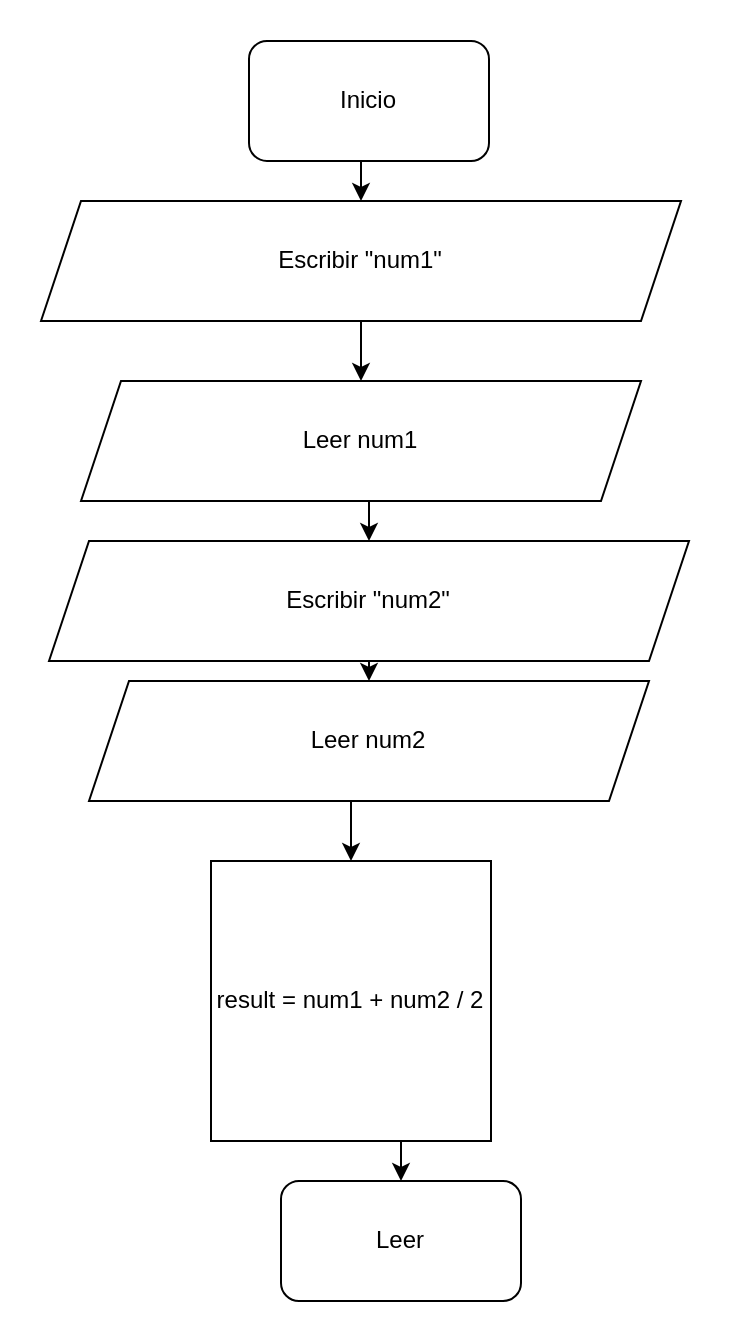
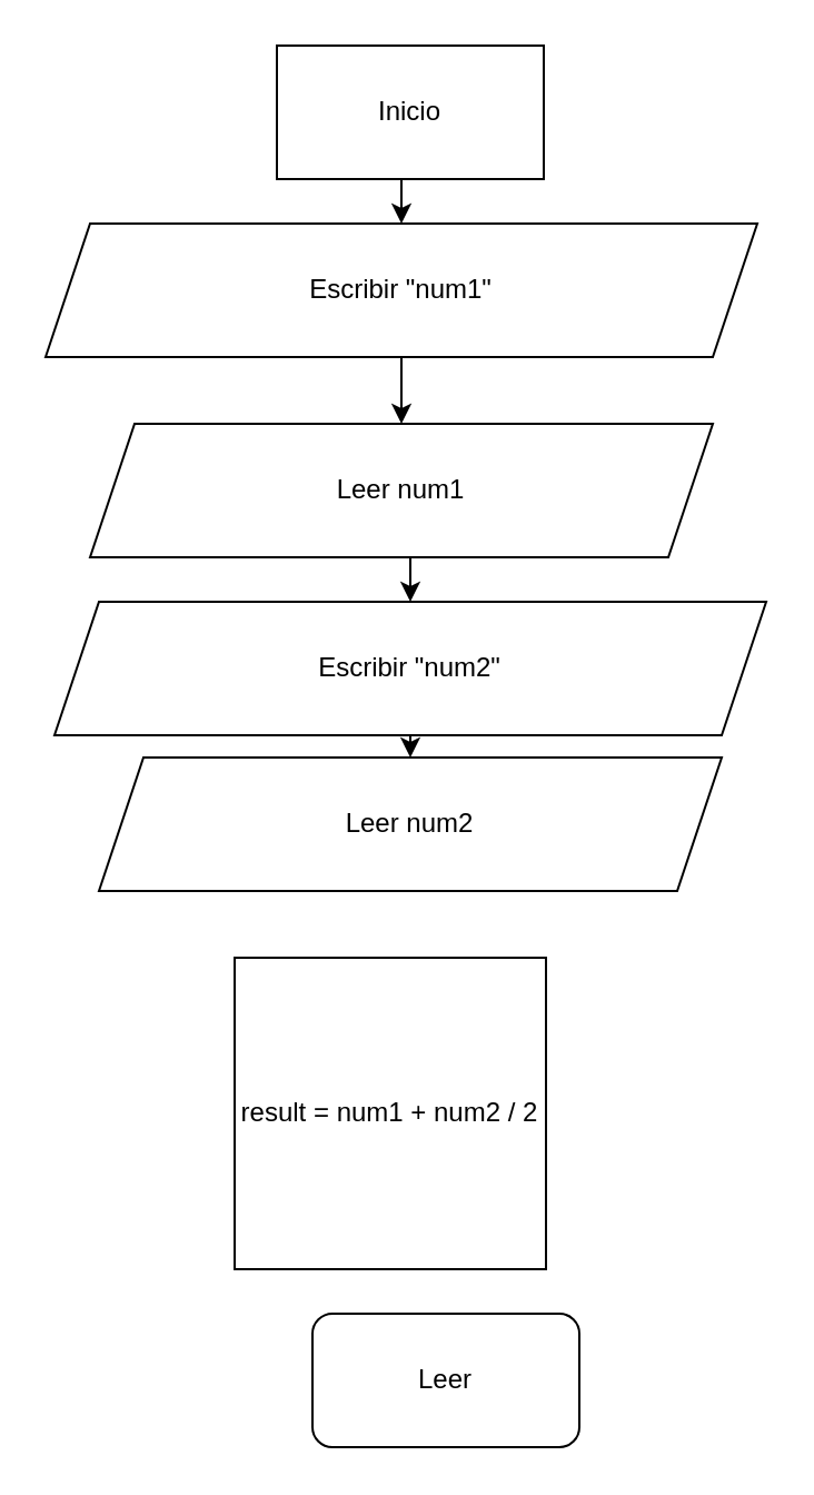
- <mxCell id="3" value="Inicio" style="rounded=1;whiteSpace=wrap;html=1;" vertex="1" parent="1"><mxGeometry x="124" y="20" width="120" height="60" as="geometry" /></mxCell>
+ <mxCell id="3" value="Inicio" style="whiteSpace=wrap;html=1;rounded=0;" vertex="1" parent="1"><mxGeometry x="124" y="20" width="120" height="60" as="geometry" /></mxCell>
- <mxCell id="11" style="edgeStyle=orthogonalEdgeStyle;rounded=0;orthogonalLoop=1;jettySize=auto;html=1;exitX=0.5;exitY=1;exitDx=0;exitDy=0;entryX=0.5;entryY=0;entryDx=0;entryDy=0;" edge="1" parent="1" source="12" target="14"><mxGeometry relative="1" as="geometry" /></mxCell>
- <mxCell id="13" style="edgeStyle=orthogonalEdgeStyle;rounded=0;orthogonalLoop=1;jettySize=auto;html=1;exitX=0.5;exitY=1;exitDx=0;exitDy=0;entryX=0.5;entryY=0;entryDx=0;entryDy=0;" edge="1" parent="1" source="14" target="4"><mxGeometry relative="1" as="geometry" /></mxCell>
